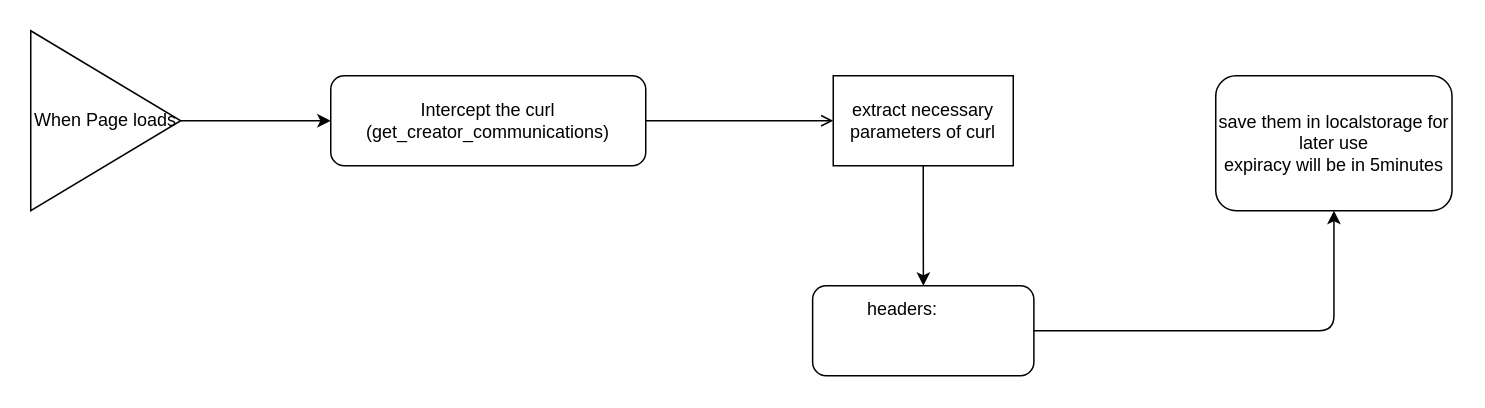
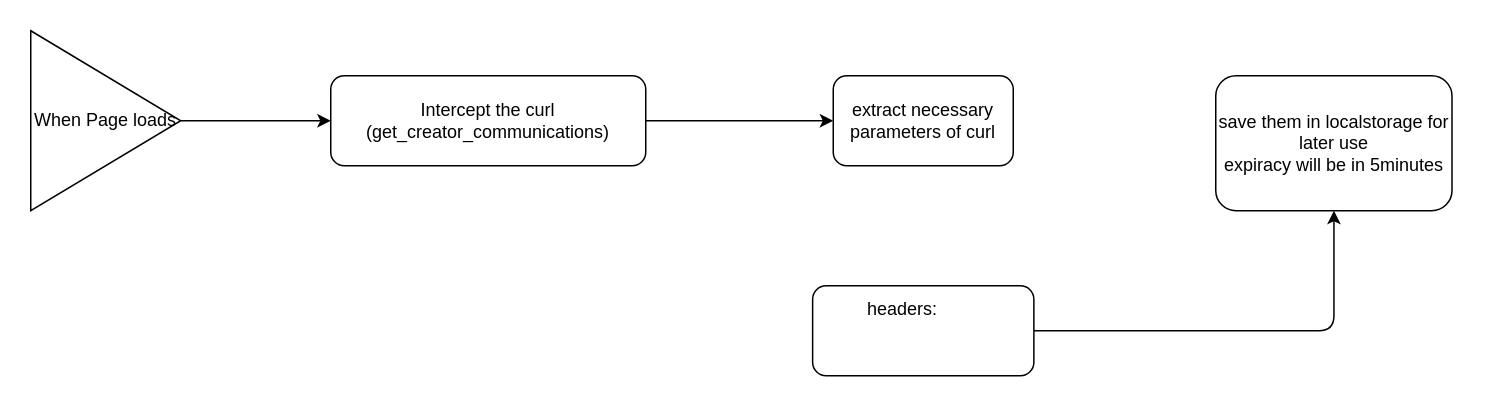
- <mxCell id="4" value="" style="edgeStyle=orthogonalEdgeStyle;html=1;endArrow=open;" edge="1" parent="1" source="5" target="7"><mxGeometry relative="1" as="geometry" /></mxCell>
+ <mxCell id="4" value="" style="edgeStyle=orthogonalEdgeStyle;html=1;" edge="1" parent="1" source="5" target="7"><mxGeometry relative="1" as="geometry" /></mxCell>
- <mxCell id="7" value="extract necessary parameters of curl" style="whiteSpace=wrap;html=1;rounded=0;" vertex="1" parent="1"><mxGeometry x="555" y="50" width="120" height="60" as="geometry" /></mxCell>
+ <mxCell id="7" value="extract necessary parameters of curl" style="whiteSpace=wrap;html=1;rounded=1;" vertex="1" parent="1"><mxGeometry x="555" y="50" width="120" height="60" as="geometry" /></mxCell>
- <mxCell id="6" value="" style="edgeStyle=orthogonalEdgeStyle;html=1;" edge="1" parent="1" source="7" target="9"><mxGeometry relative="1" as="geometry" /></mxCell>
